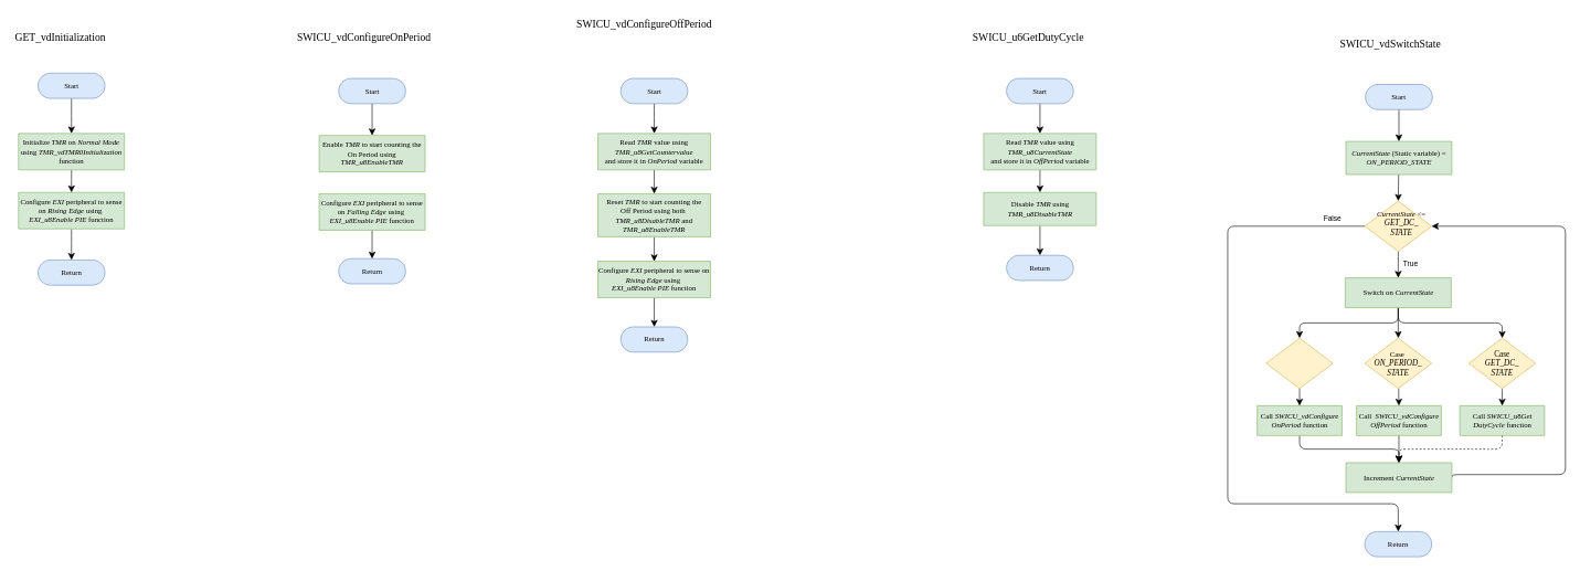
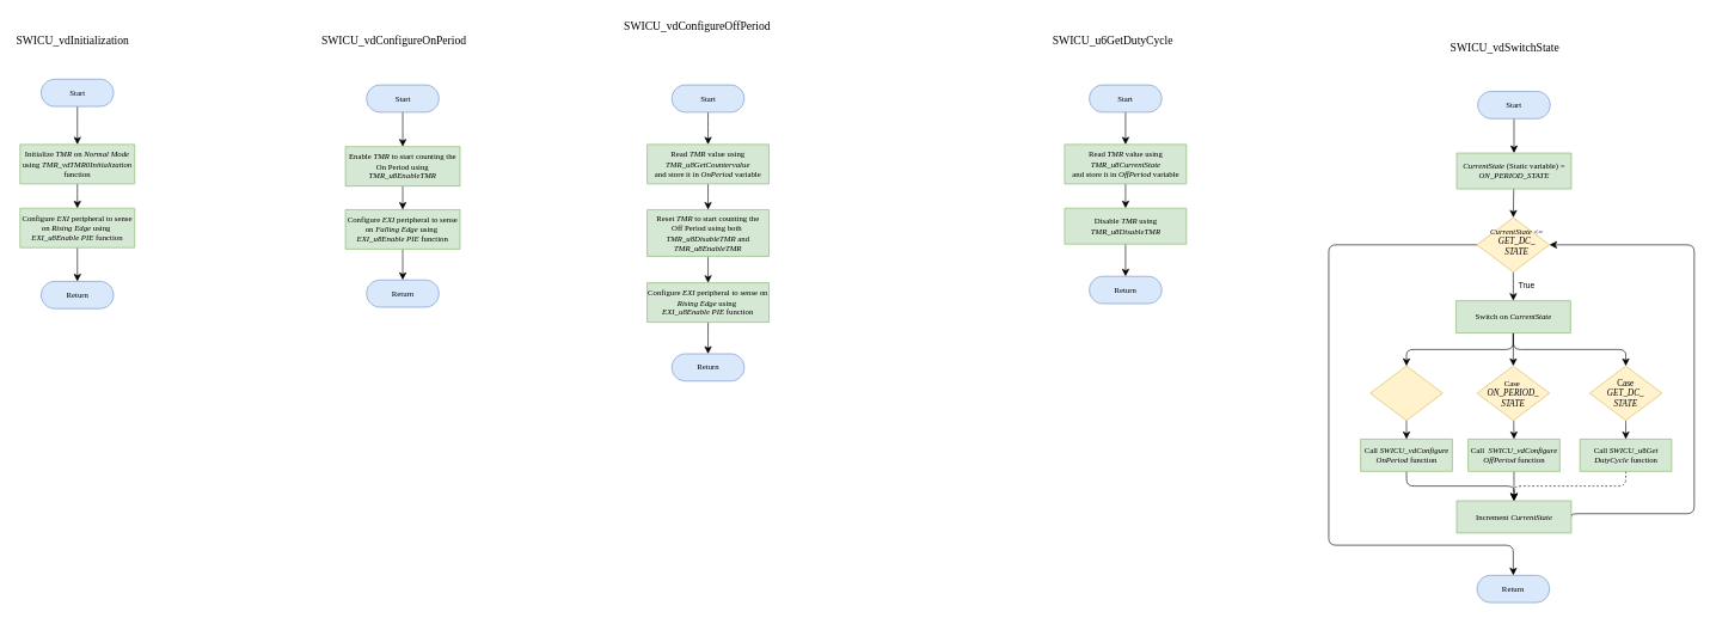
- <mxCell id="3" value="&lt;span id=&quot;docs-internal-guid-2897c45b-7fff-edd9-4013-b38426f1481a&quot; style=&quot;&quot;&gt;&lt;span style=&quot;color: rgb(0, 0, 0); background-color: transparent; font-variant: normal; text-decoration: none; vertical-align: baseline;&quot;&gt;&lt;font style=&quot;font-size: 16px;&quot; face=&quot;Calibri&quot;&gt;GET_vdInitialization &lt;/font&gt;&lt;/span&gt;&lt;/span&gt;" style="text;whiteSpace=wrap;html=1;fontSize=16;align=left;" vertex="1" parent="1"><mxGeometry x="20" y="40" width="205" height="41" as="geometry" /></mxCell>
+ <mxCell id="3" value="&lt;span id=&quot;docs-internal-guid-2897c45b-7fff-edd9-4013-b38426f1481a&quot; style=&quot;&quot;&gt;&lt;span style=&quot;color: rgb(0, 0, 0); background-color: transparent; font-variant: normal; text-decoration: none; vertical-align: baseline;&quot;&gt;&lt;font style=&quot;font-size: 16px;&quot; face=&quot;Calibri&quot;&gt;SWICU_vdInitialization &lt;/font&gt;&lt;/span&gt;&lt;/span&gt;" style="text;whiteSpace=wrap;html=1;fontSize=16;align=left;" vertex="1" parent="1"><mxGeometry x="20" y="40" width="205" height="41" as="geometry" /></mxCell>
+ <mxCell id="18" style="edgeStyle=none;curved=1;rounded=0;orthogonalLoop=1;jettySize=auto;html=1;fontSize=12;startSize=8;endSize=8;" edge="1" parent="1" source="19" target="24"><mxGeometry relative="1" as="geometry" /></mxCell>
- <mxCell id="53" value="&lt;font style=&quot;font-size: 11px;&quot;&gt;False&lt;/font&gt;" style="text;html=1;align=center;verticalAlign=middle;resizable=0;points=[];autosize=1;strokeColor=none;fillColor=none;fontSize=16;" vertex="1" parent="1"><mxGeometry x="1988.5" y="311" width="45" height="31" as="geometry" /></mxCell>
